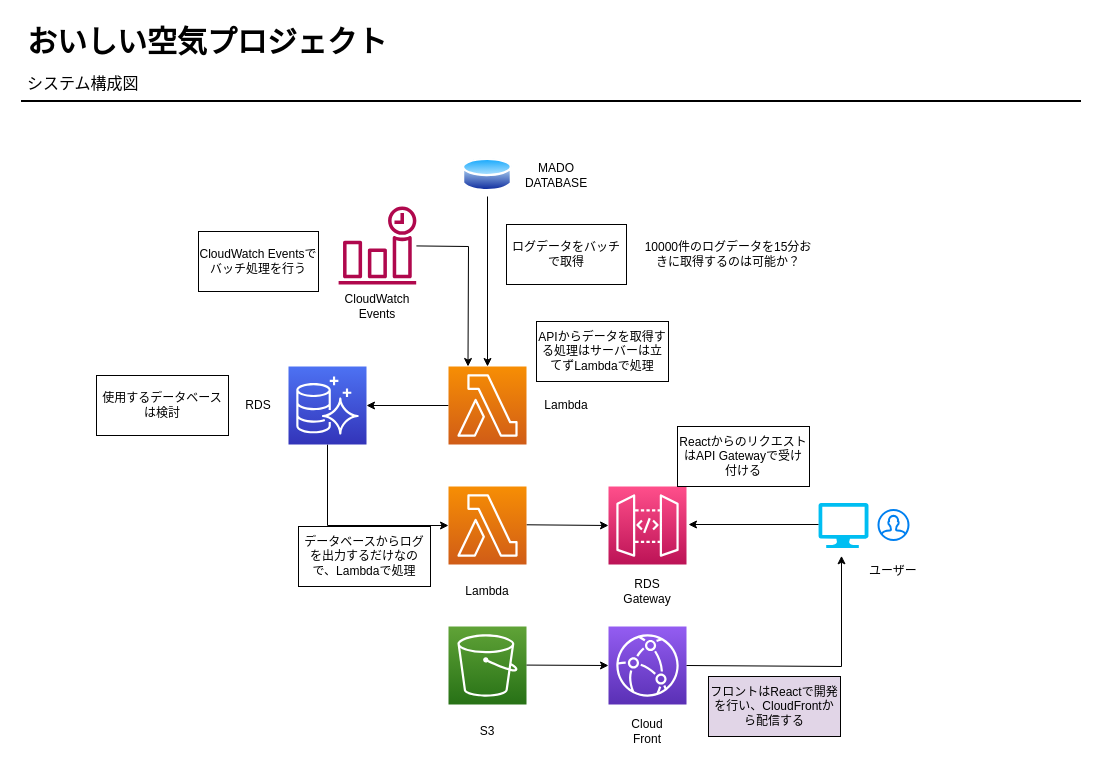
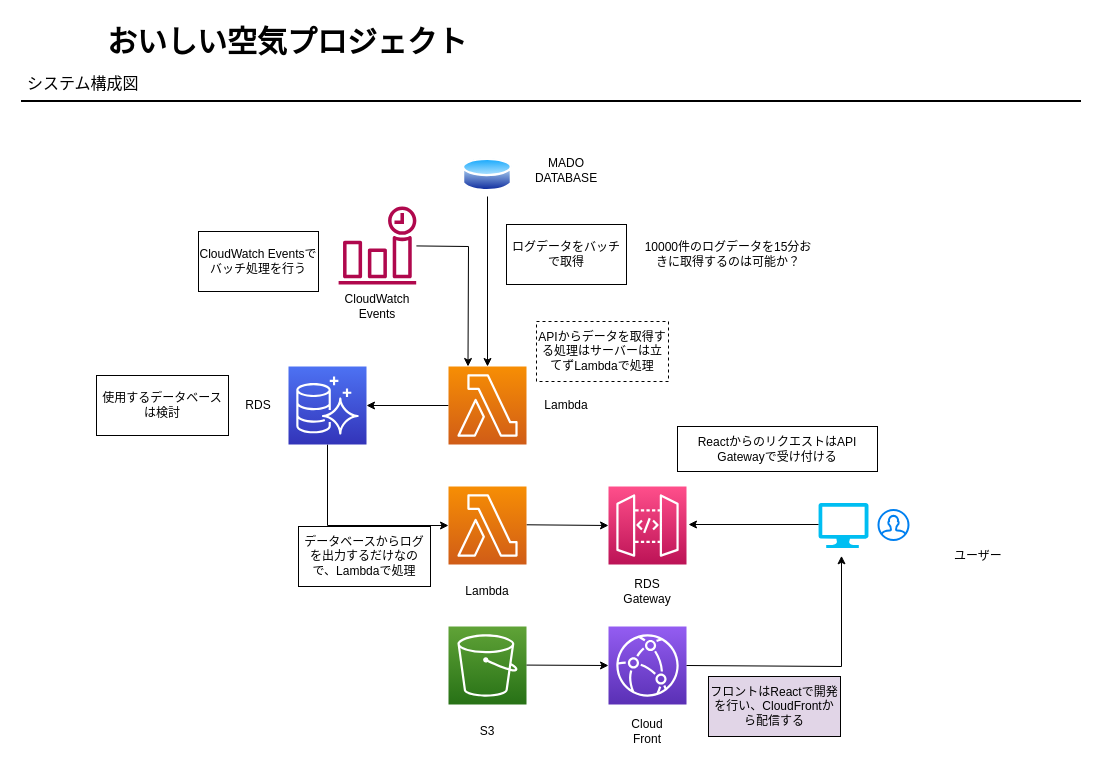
- <mxCell id="2" value="おいしい空気プロジェクト" style="text;html=1;resizable=0;points=[];autosize=1;align=left;verticalAlign=top;spacingTop=-4;fontSize=30;fontStyle=1" parent="1" vertex="1"><mxGeometry x="24.5" y="20.5" width="380" height="40" as="geometry" /></mxCell>
+ <mxCell id="2" value="おいしい空気プロジェクト" style="text;html=1;resizable=0;points=[];autosize=1;align=left;verticalAlign=top;spacingTop=-4;fontSize=30;fontStyle=1" parent="1" vertex="1"><mxGeometry x="104.5" y="20.5" width="380" height="40" as="geometry" /></mxCell>
- <mxCell id="19" value="MADO DATABASE" style="text;strokeColor=none;align=center;fillColor=none;html=1;verticalAlign=middle;whiteSpace=wrap;rounded=0;" vertex="1" parent="1"><mxGeometry x="526" y="159.5" width="60" height="30" as="geometry" /></mxCell>
+ <mxCell id="19" value="MADO DATABASE" style="text;strokeColor=none;align=center;fillColor=none;html=1;verticalAlign=middle;whiteSpace=wrap;rounded=0;" vertex="1" parent="1"><mxGeometry x="536" y="154.5" width="60" height="30" as="geometry" /></mxCell>
- <mxCell id="35" value="APIからデータを取得する処理はサーバーは立てずLambdaで処理" style="rounded=0;whiteSpace=wrap;html=1;" vertex="1" parent="1"><mxGeometry x="536" y="321" width="132" height="60" as="geometry" /></mxCell>
+ <mxCell id="35" value="APIからデータを取得する処理はサーバーは立てずLambdaで処理" style="rounded=0;whiteSpace=wrap;html=1;dashed=1;" vertex="1" parent="1"><mxGeometry x="536" y="321" width="132" height="60" as="geometry" /></mxCell>
- <mxCell id="38" value="ReactからのリクエストはAPI Gatewayで受け付ける" style="rounded=0;whiteSpace=wrap;html=1;" vertex="1" parent="1"><mxGeometry x="677" y="426" width="132" height="60" as="geometry" /></mxCell>
+ <mxCell id="38" value="ReactからのリクエストはAPI Gatewayで受け付ける" style="rounded=0;whiteSpace=wrap;html=1;" vertex="1" parent="1"><mxGeometry x="677" y="426" width="200" height="45" as="geometry" /></mxCell>
- <mxCell id="31" value="ユーザー" style="text;strokeColor=none;align=center;fillColor=none;html=1;verticalAlign=middle;whiteSpace=wrap;rounded=0;" vertex="1" parent="1"><mxGeometry x="863" y="556" width="60" height="30" as="geometry" /></mxCell>
+ <mxCell id="31" value="ユーザー" style="text;strokeColor=none;align=center;fillColor=none;html=1;verticalAlign=middle;whiteSpace=wrap;rounded=0;" vertex="1" parent="1"><mxGeometry x="948" y="541" width="60" height="30" as="geometry" /></mxCell>
